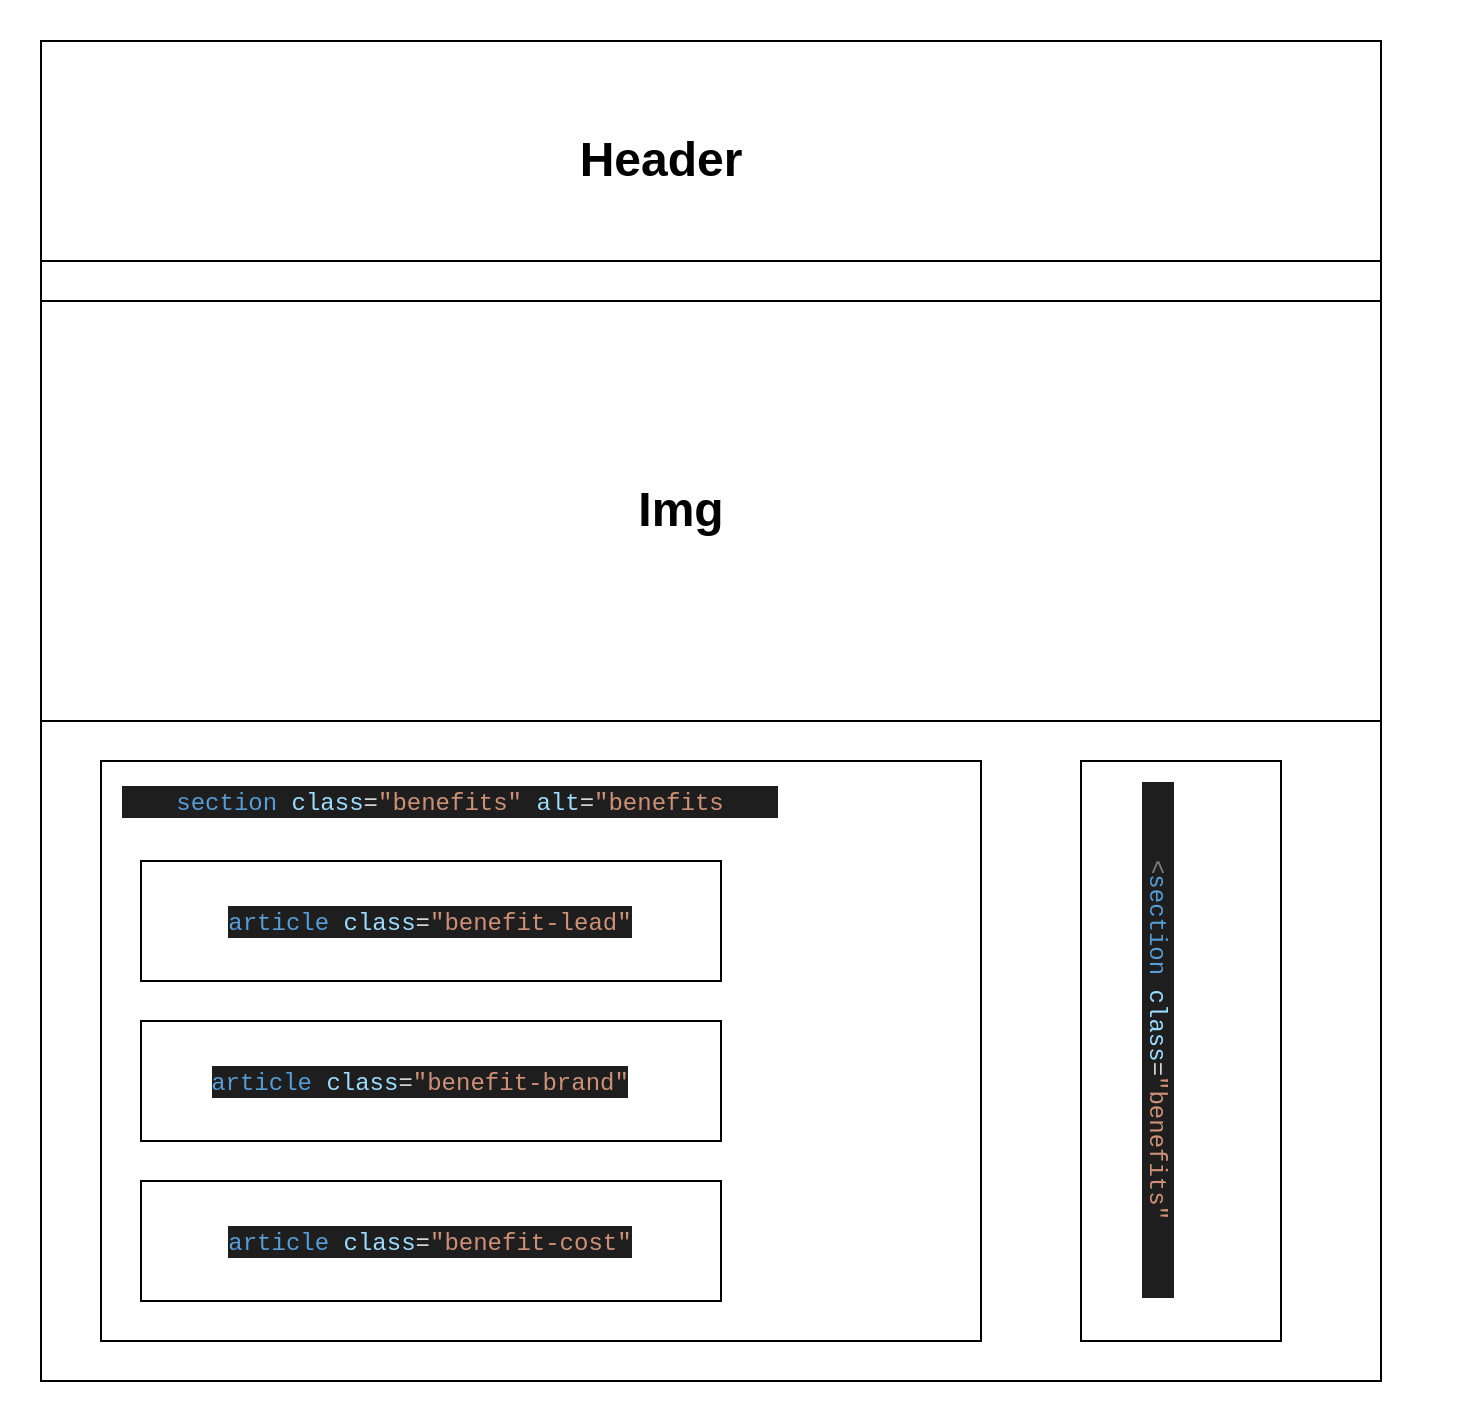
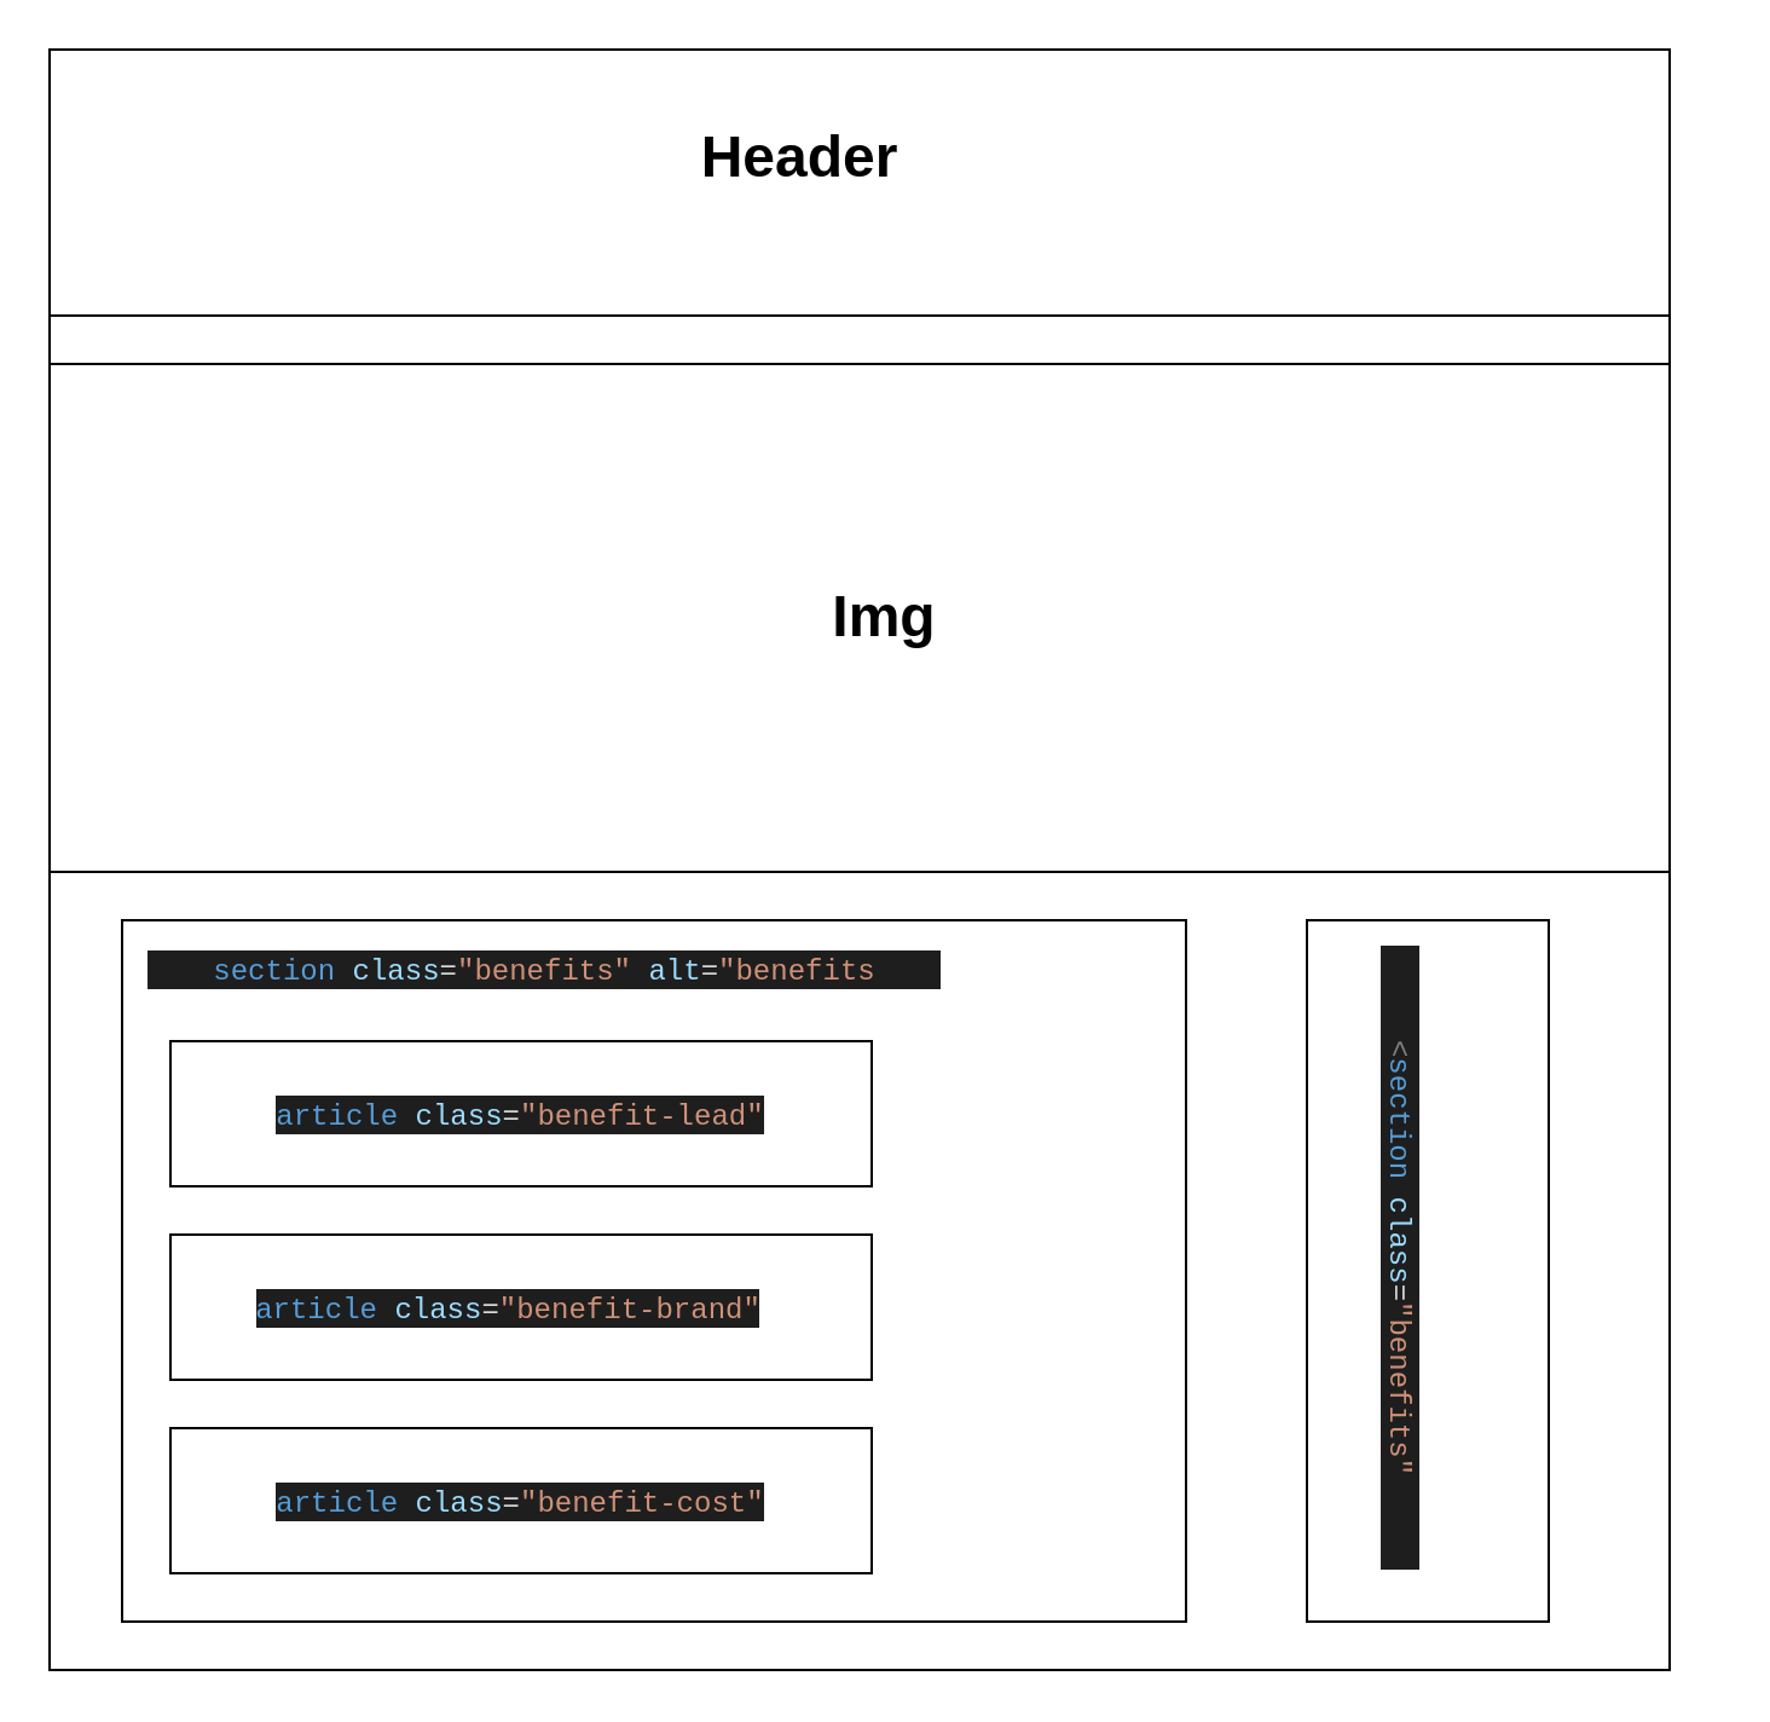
- <mxCell id="7" value="Header" style="text;strokeColor=none;fillColor=none;html=1;fontSize=24;fontStyle=1;verticalAlign=middle;align=center;" vertex="1" parent="1"><mxGeometry x="280" y="60" width="100" height="40" as="geometry" /></mxCell>
+ <mxCell id="7" value="Header" style="text;strokeColor=none;fillColor=none;html=1;fontSize=24;fontStyle=1;verticalAlign=middle;align=center;" vertex="1" parent="1"><mxGeometry x="280" y="45" width="100" height="40" as="geometry" /></mxCell>
- <mxCell id="8" value="Img" style="text;strokeColor=none;fillColor=none;html=1;fontSize=24;fontStyle=1;verticalAlign=middle;align=center;" vertex="1" parent="1"><mxGeometry x="290" y="235" width="100" height="40" as="geometry" /></mxCell>
+ <mxCell id="8" value="Img" style="text;strokeColor=none;fillColor=none;html=1;fontSize=24;fontStyle=1;verticalAlign=middle;align=center;" vertex="1" parent="1"><mxGeometry x="315" y="235" width="100" height="40" as="geometry" /></mxCell>
